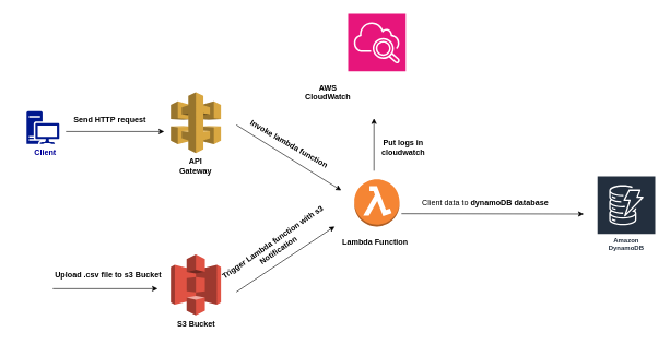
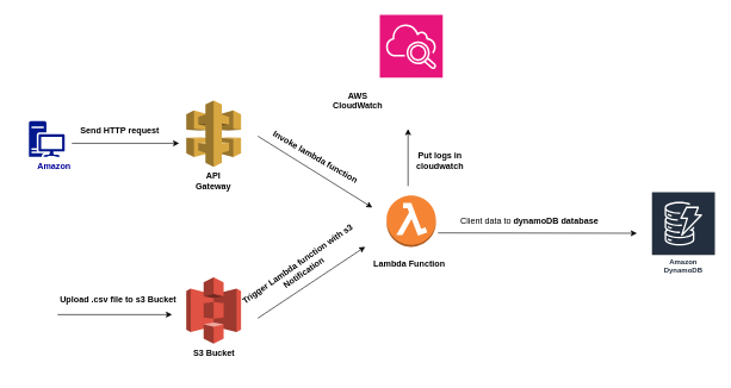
- <mxCell id="17" value="&lt;b&gt;&lt;font color=&quot;#000099&quot;&gt;Client&lt;/font&gt;&lt;/b&gt;" style="text;whiteSpace=wrap;html=1;" vertex="1" parent="1"><mxGeometry x="50" y="219" width="140" height="40" as="geometry" /></mxCell>
+ <mxCell id="17" value="&lt;b&gt;&lt;font color=&quot;#000099&quot;&gt;Amazon&lt;/font&gt;&lt;/b&gt;" style="text;whiteSpace=wrap;html=1;" vertex="1" parent="1"><mxGeometry x="50" y="219" width="140" height="40" as="geometry" /></mxCell>
